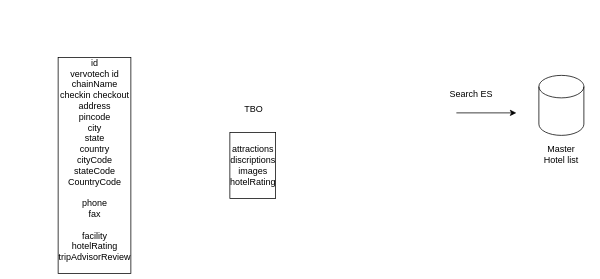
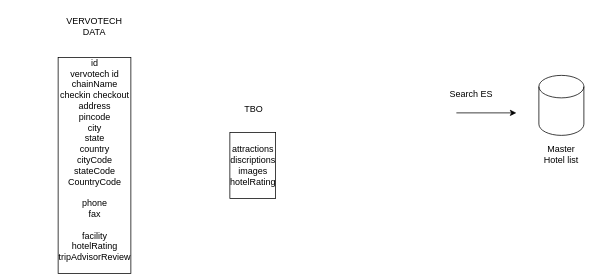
+ <mxCell id="7" value="VERVOTECH DATA" style="text;html=1;align=center;verticalAlign=middle;whiteSpace=wrap;rounded=0;" vertex="1" parent="1"><mxGeometry x="88" y="20" width="75" height="30" as="geometry" /></mxCell>
